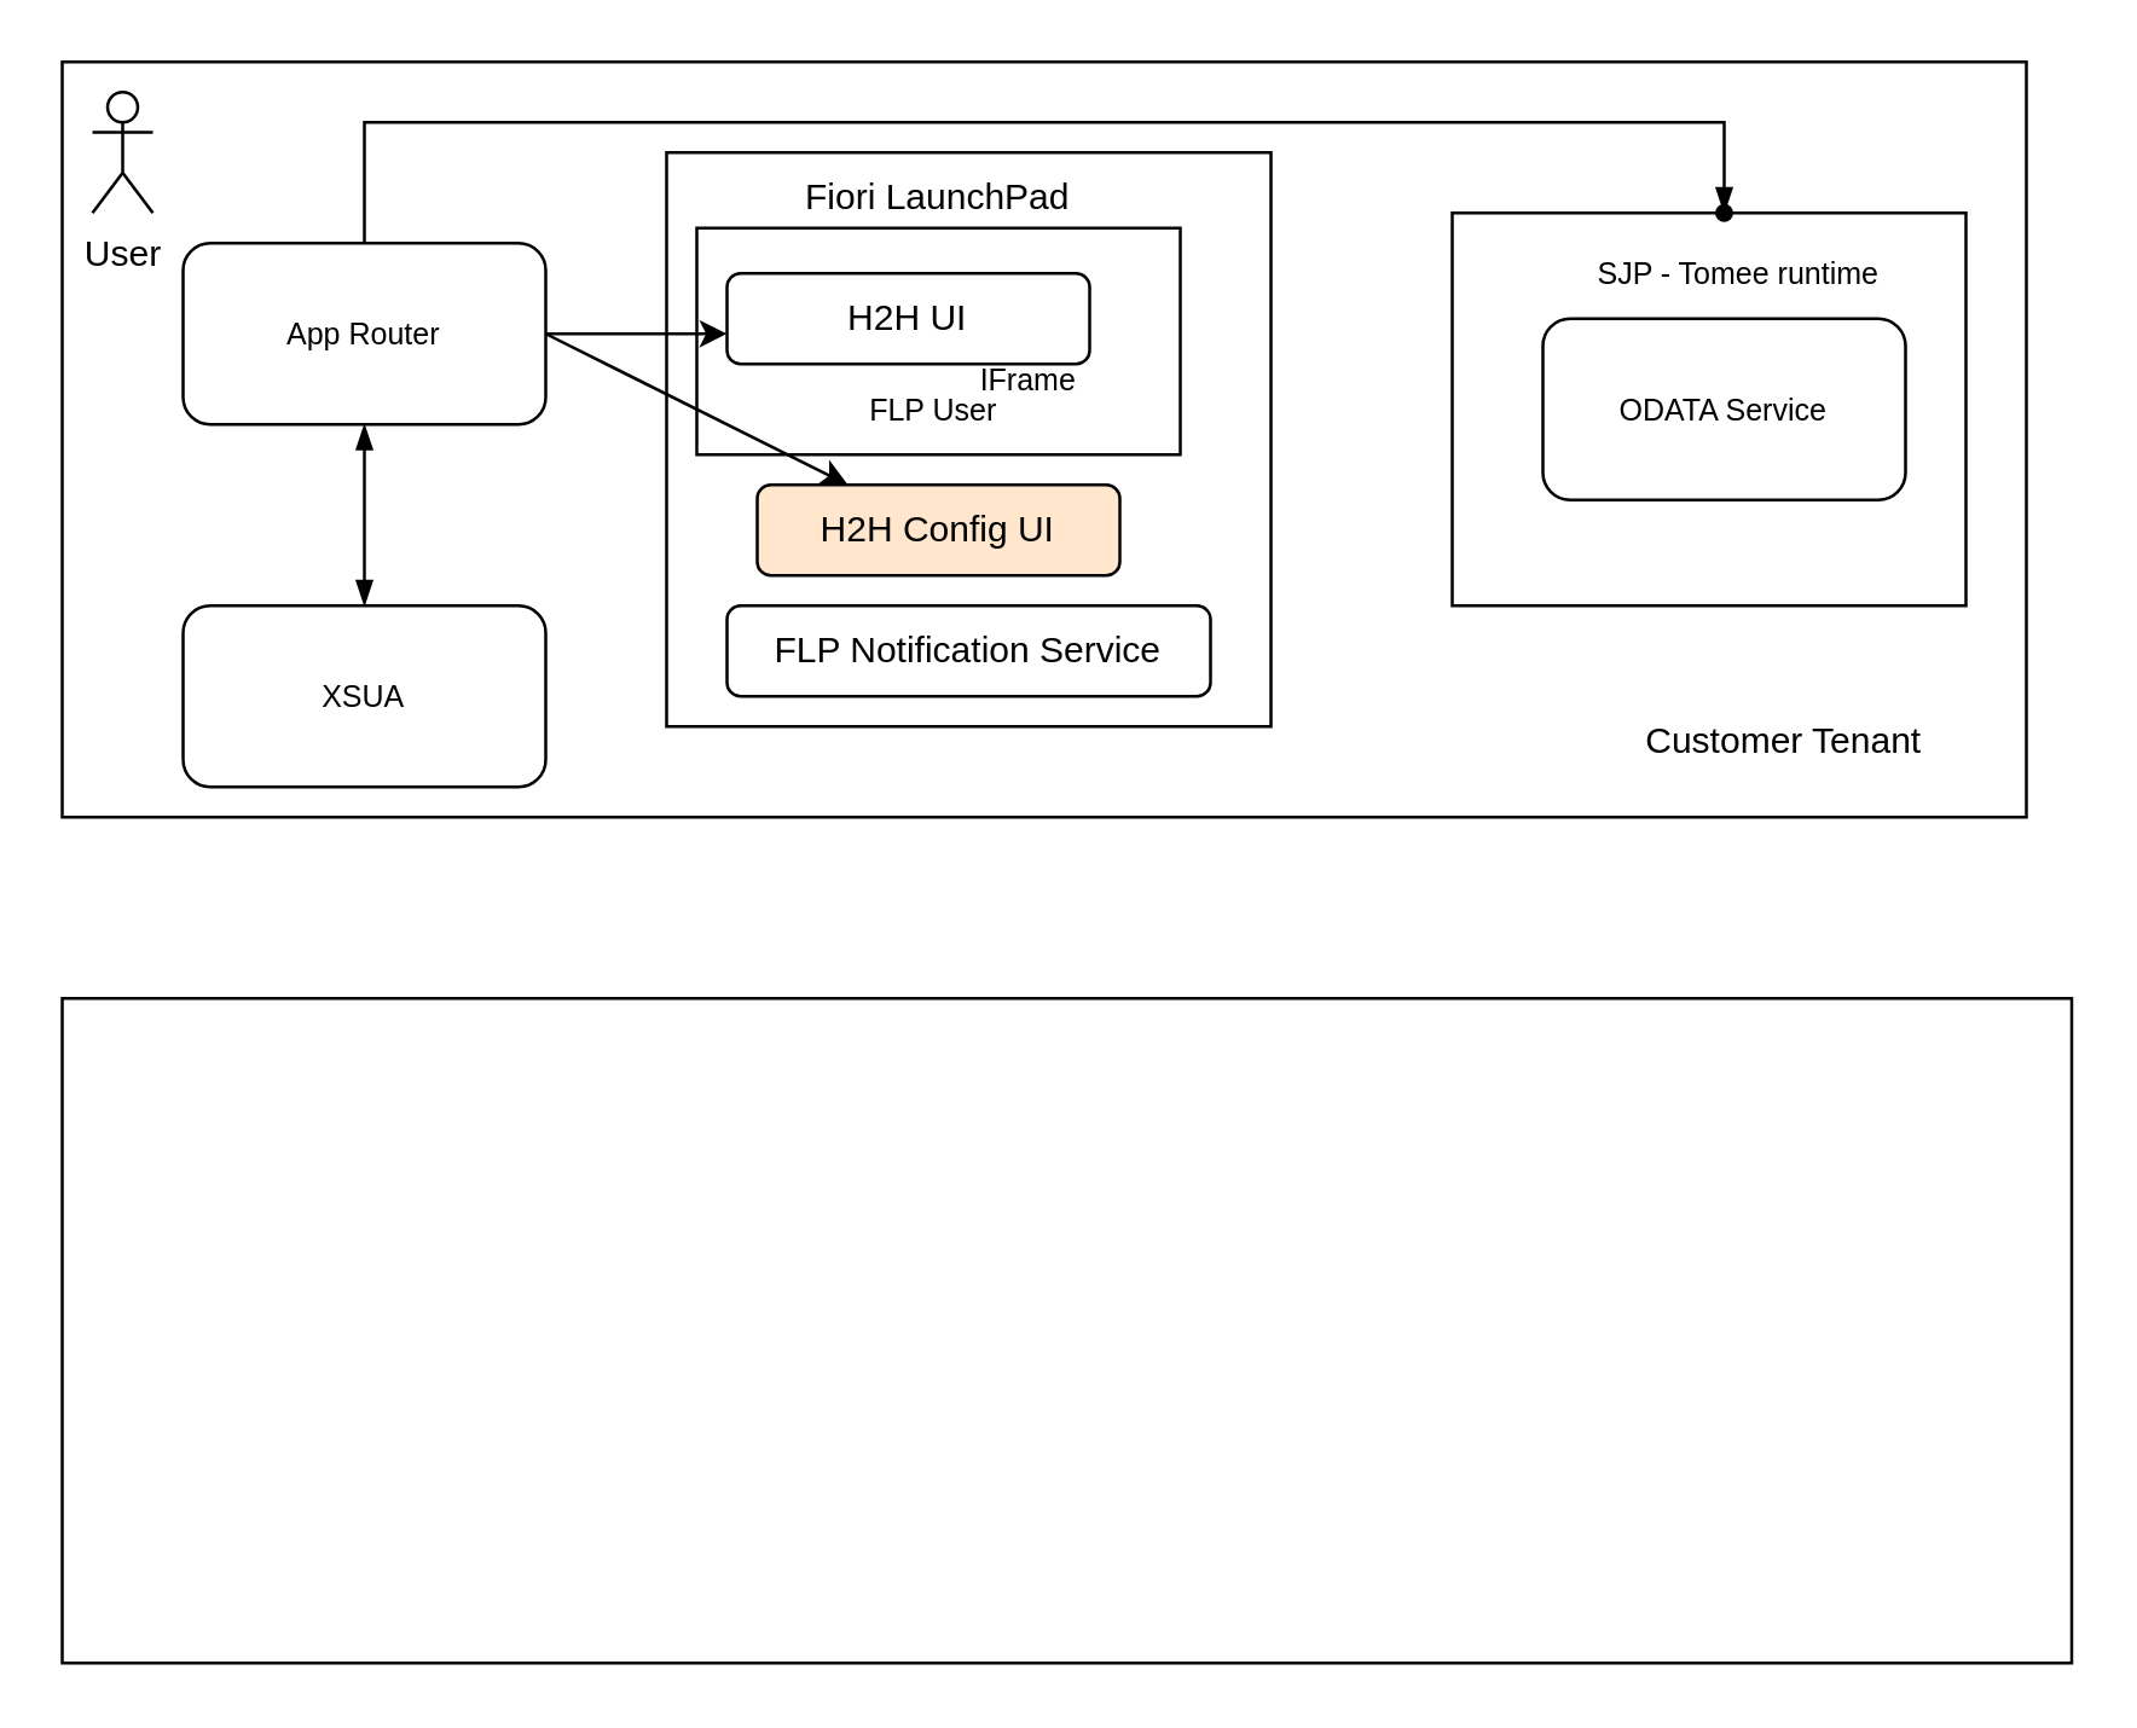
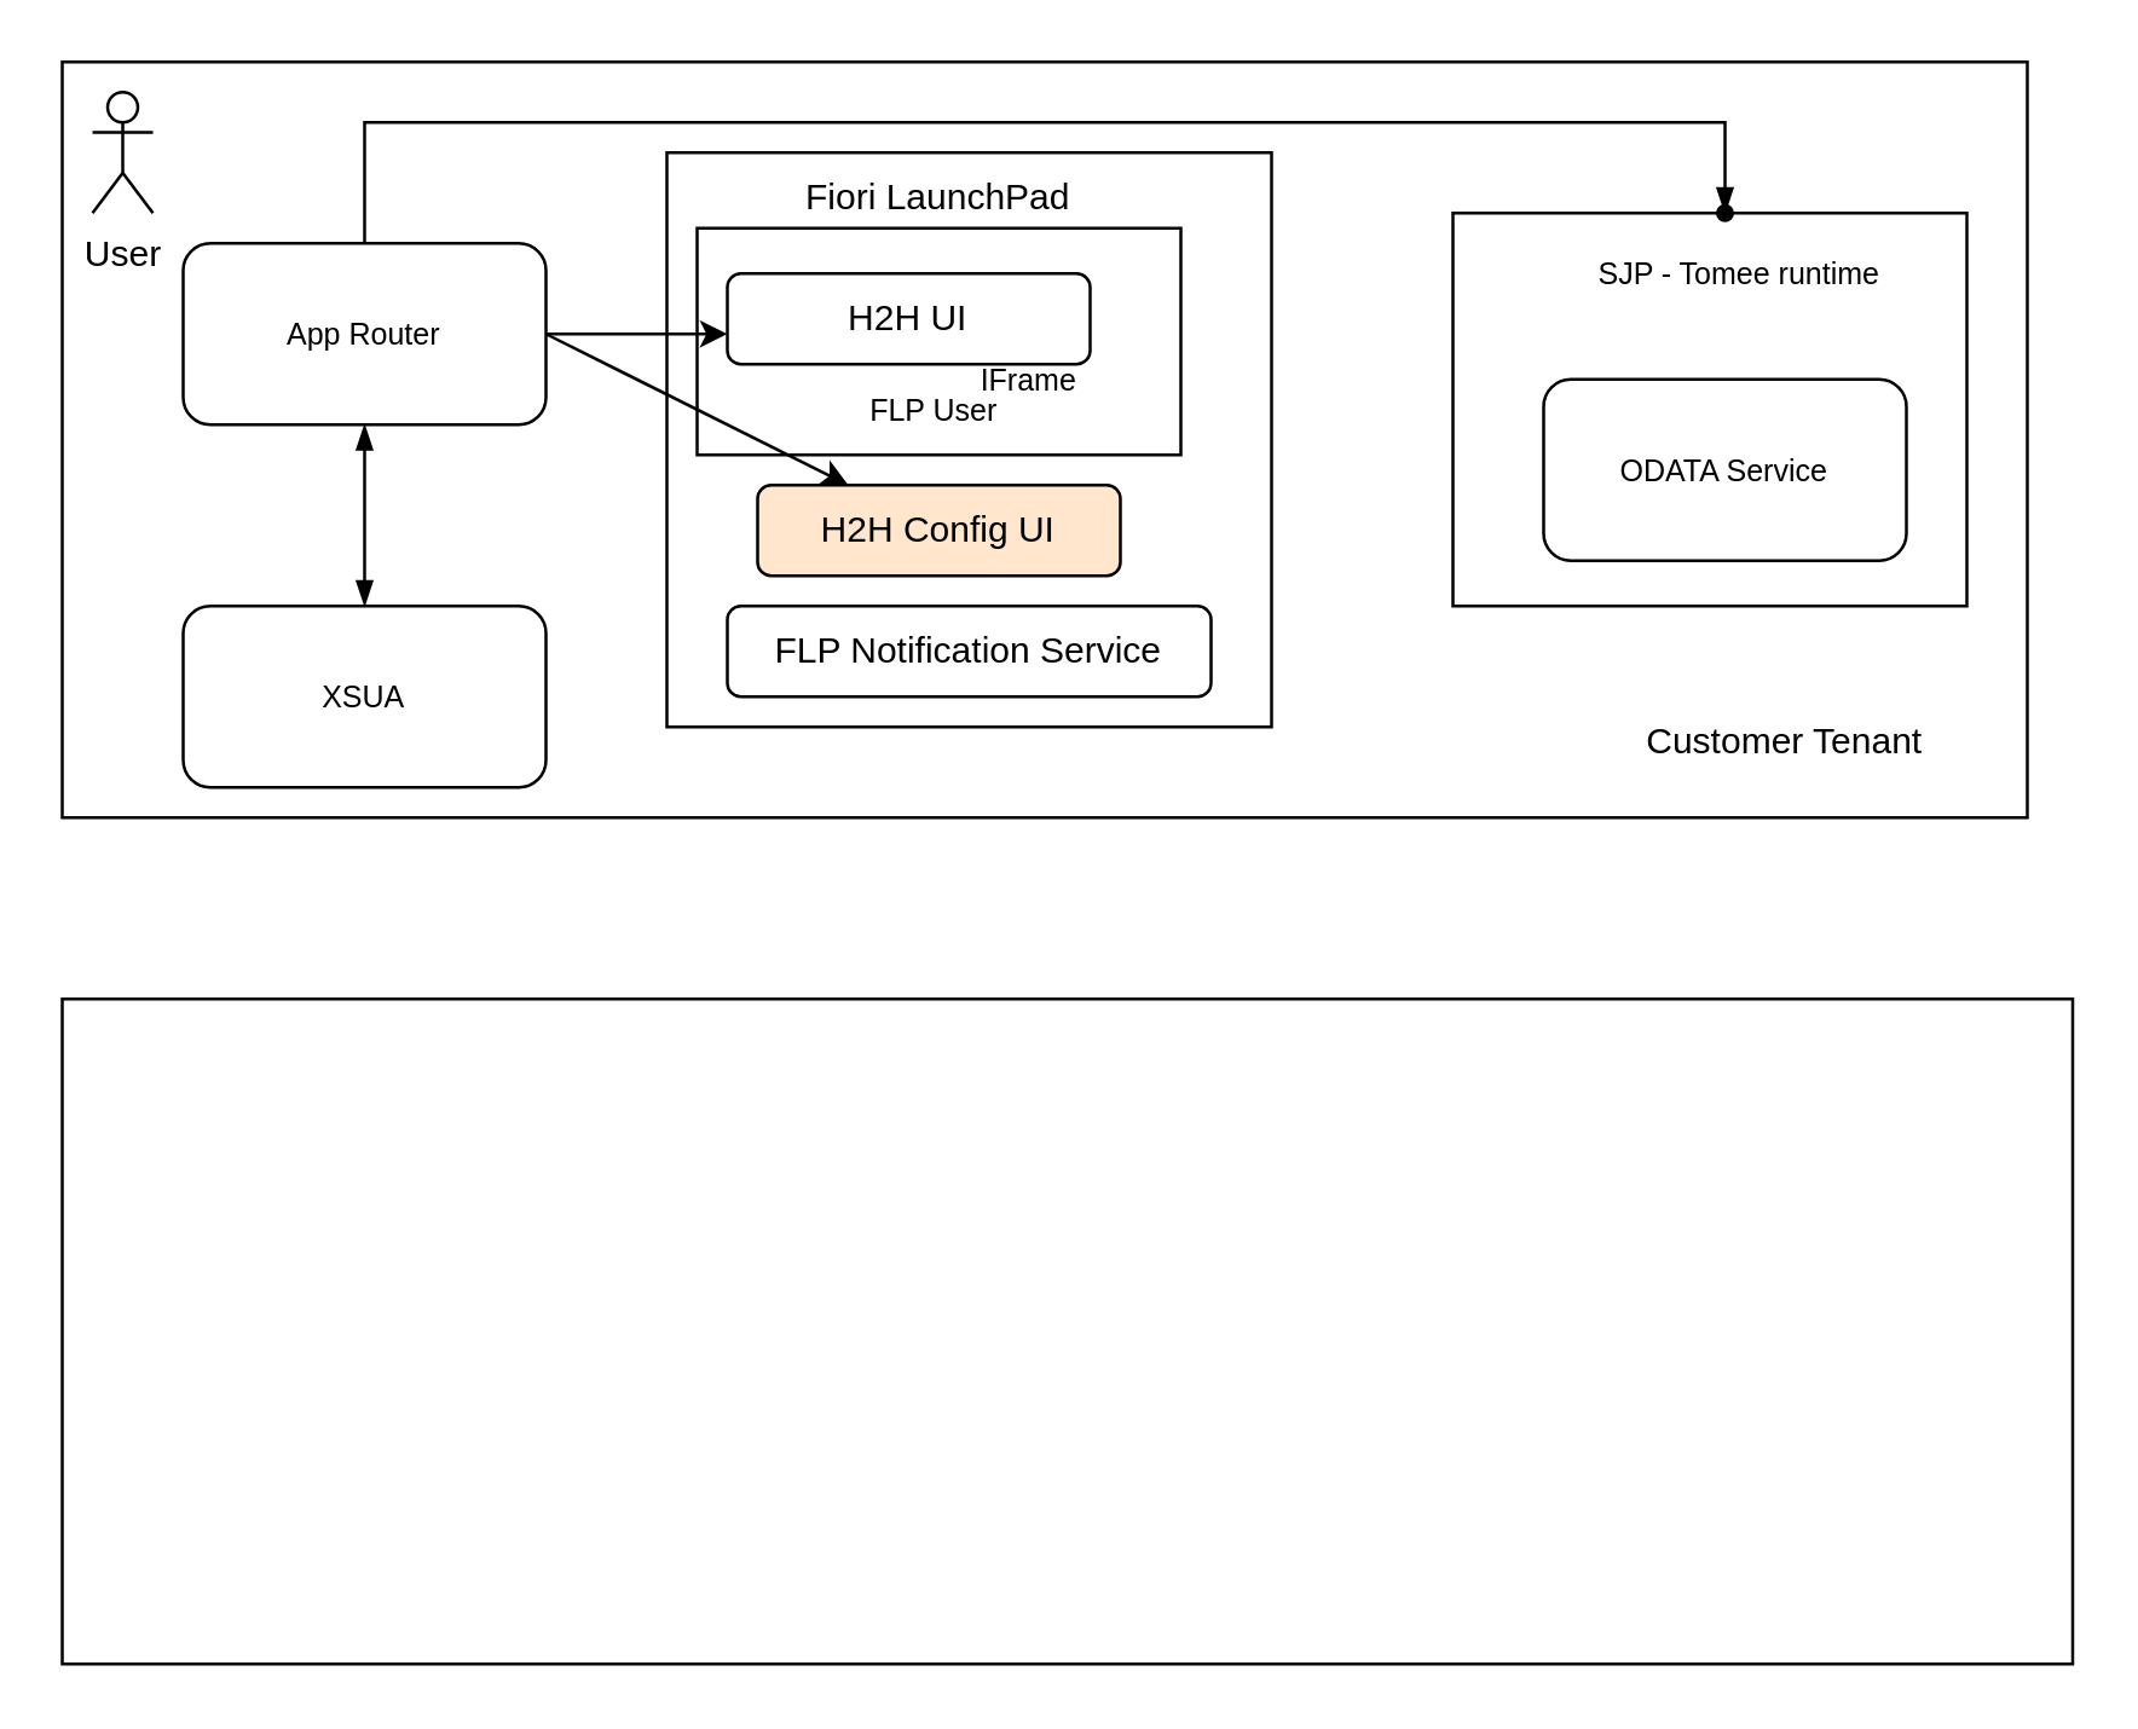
- <mxCell id="22" value="ODATA Service" style="rounded=1;whiteSpace=wrap;html=1;fontSize=10;" vertex="1" parent="1"><mxGeometry x="510" y="105" width="120" height="60" as="geometry" /></mxCell>
+ <mxCell id="22" value="ODATA Service" style="rounded=1;whiteSpace=wrap;html=1;fontSize=10;" vertex="1" parent="1"><mxGeometry x="510" y="125" width="120" height="60" as="geometry" /></mxCell>
